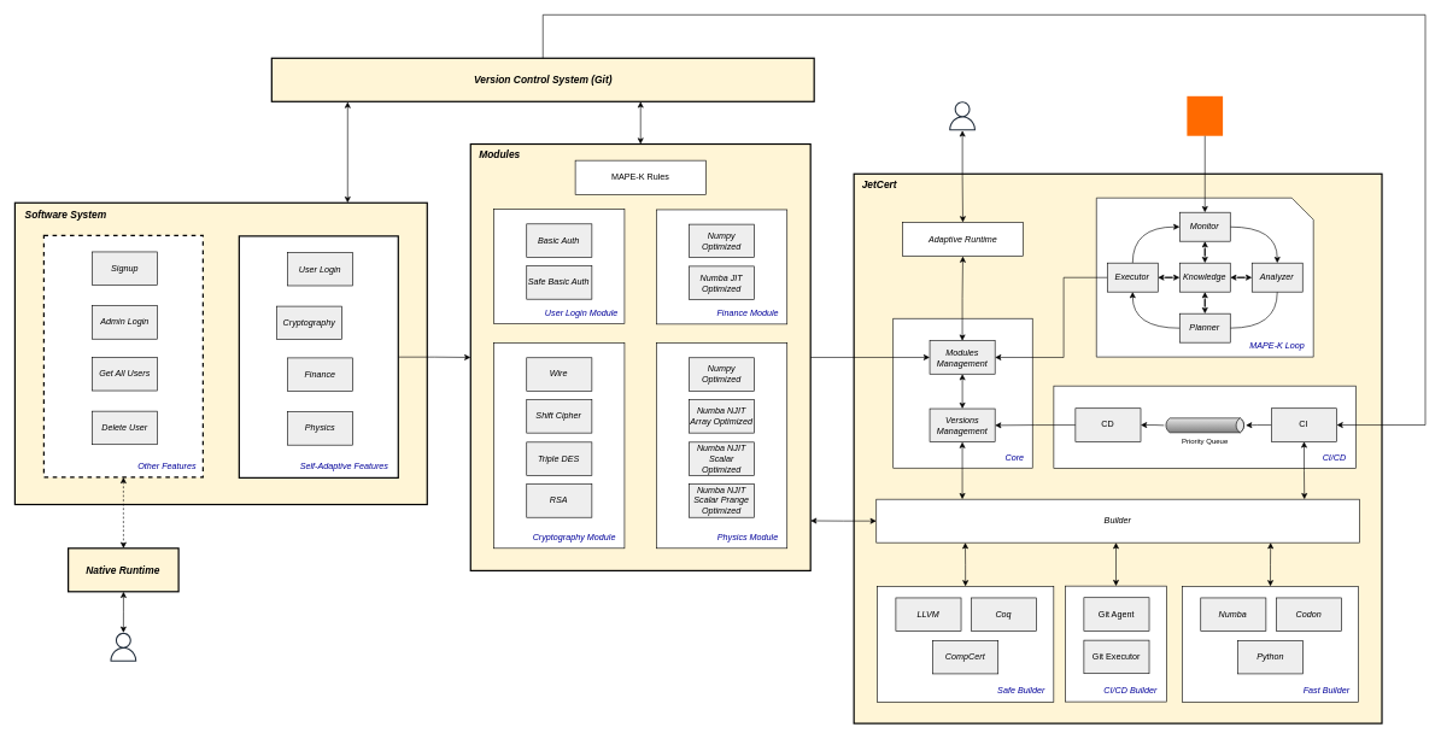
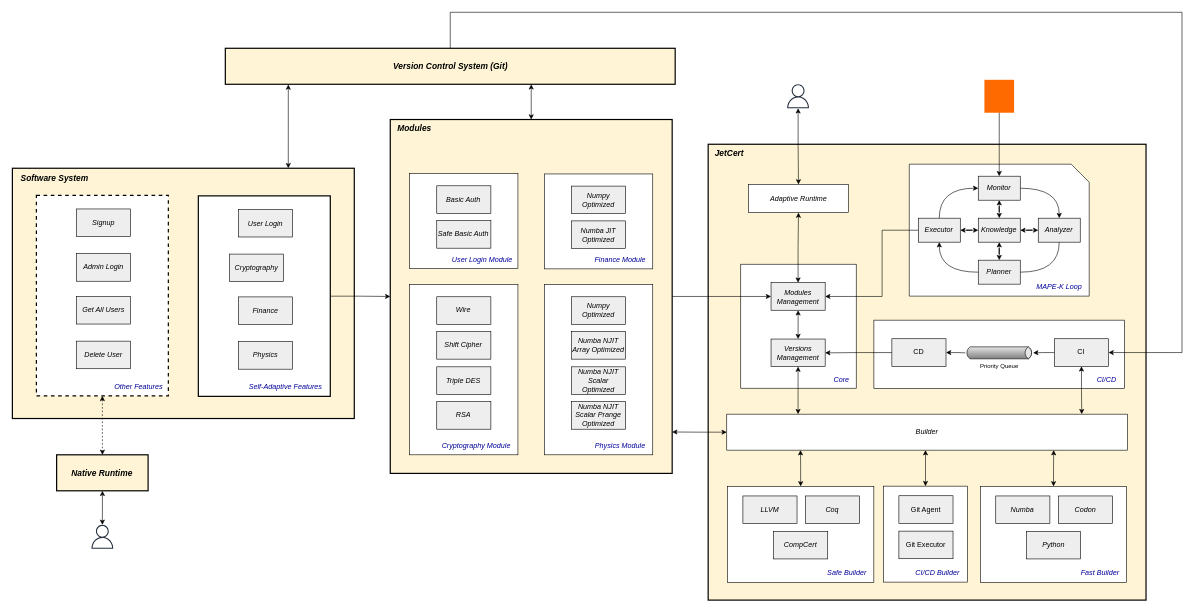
- <mxCell id="11" value="MAPE-K Rules" style="rounded=0;whiteSpace=wrap;html=1;" parent="1" vertex="1"><mxGeometry x="794.77" y="221.46" width="180.46" height="47" as="geometry" /></mxCell>
